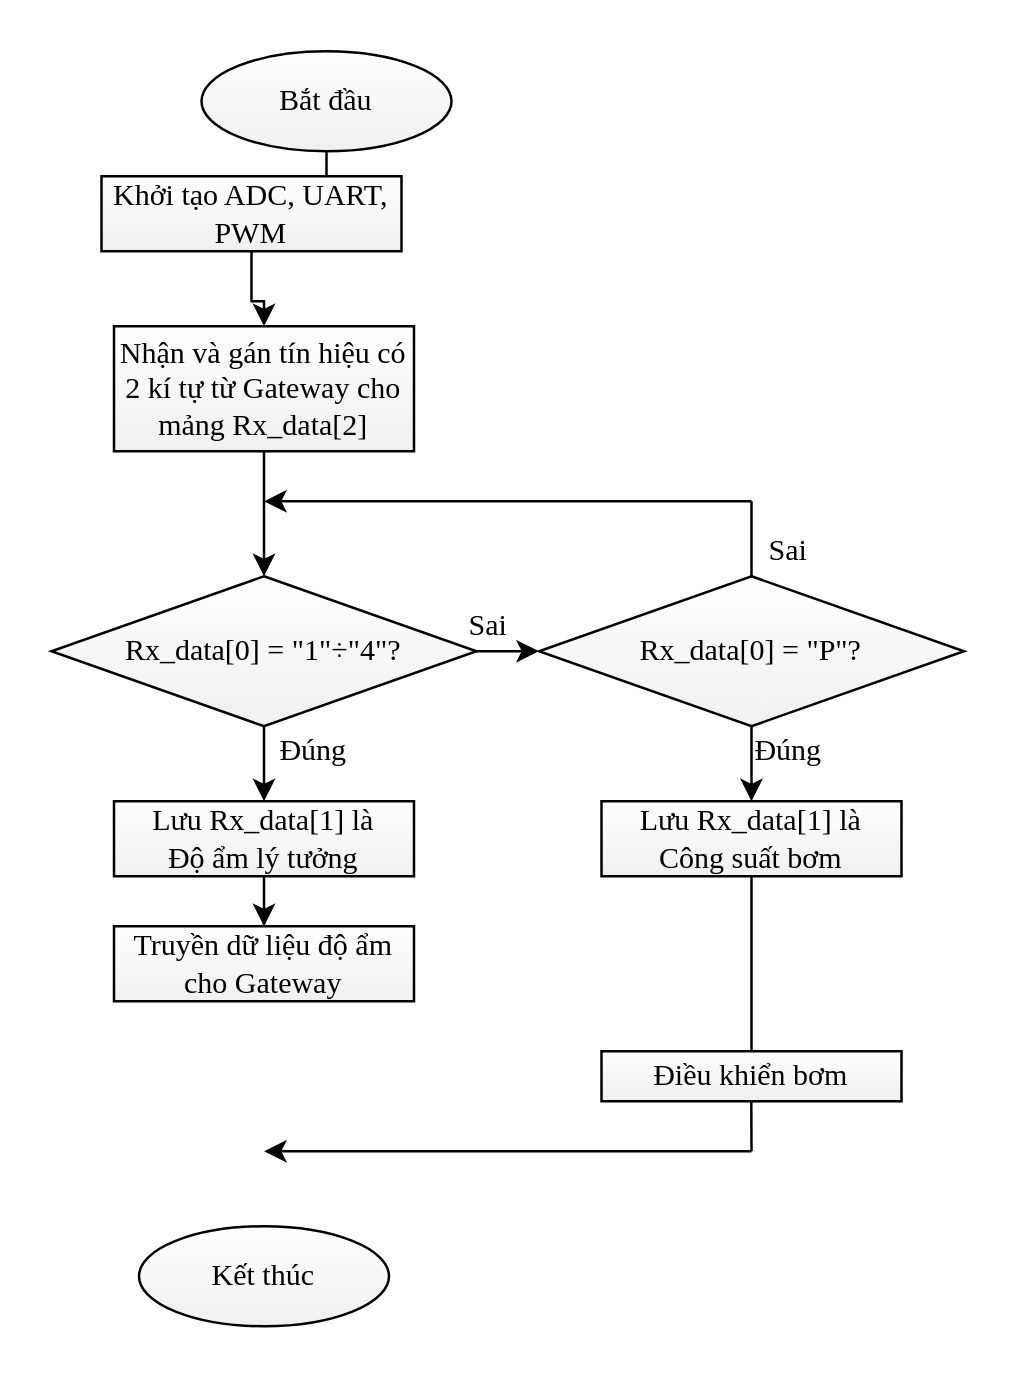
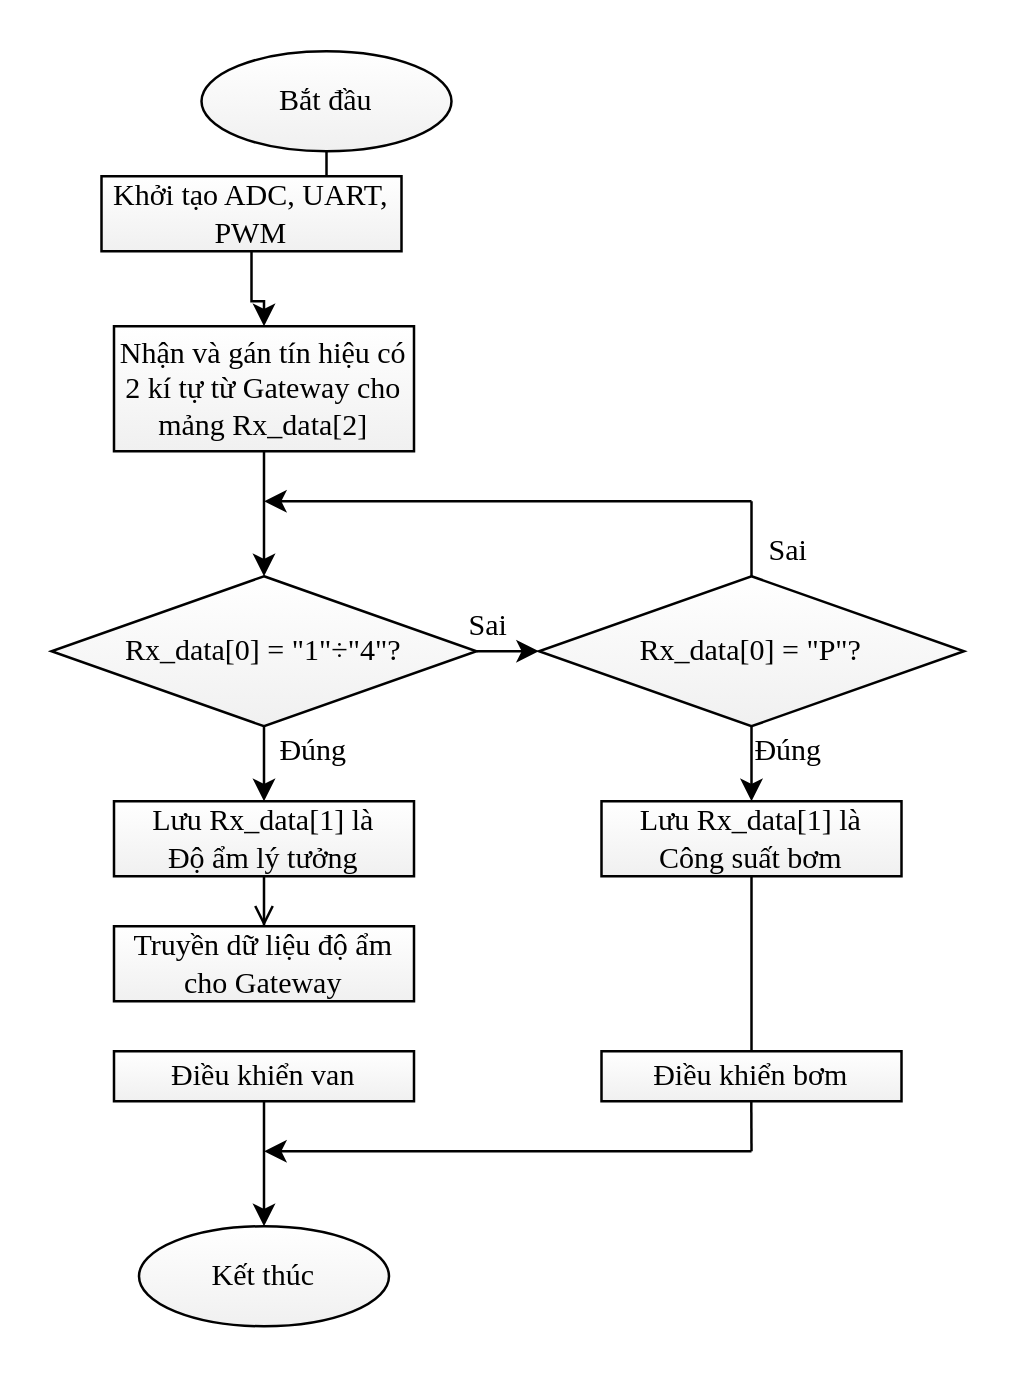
- <mxCell id="12" value="" style="edgeStyle=orthogonalEdgeStyle;rounded=0;orthogonalLoop=1;jettySize=auto;html=1;fontFamily=Times New Roman;entryX=0.5;entryY=0;entryDx=0;entryDy=0;" edge="1" parent="1" source="13" target="16"><mxGeometry relative="1" as="geometry" /></mxCell>
+ <mxCell id="12" value="" style="edgeStyle=orthogonalEdgeStyle;rounded=0;orthogonalLoop=1;jettySize=auto;html=1;fontFamily=Times New Roman;entryX=0.5;entryY=0;entryDx=0;entryDy=0;endArrow=open;" edge="1" parent="1" source="13" target="16"><mxGeometry relative="1" as="geometry" /></mxCell>
+ <mxCell id="18" value="Điều khiển van" style="rounded=0;whiteSpace=wrap;html=1;fontFamily=Times New Roman;gradientColor=#F0F0F0;" vertex="1" parent="1"><mxGeometry x="45" y="420" width="120" height="20" as="geometry" /></mxCell>
+ <mxCell id="17" value="" style="edgeStyle=orthogonalEdgeStyle;rounded=0;orthogonalLoop=1;jettySize=auto;html=1;fontFamily=Times New Roman;" edge="1" parent="1" source="18" target="20"><mxGeometry relative="1" as="geometry" /></mxCell>
